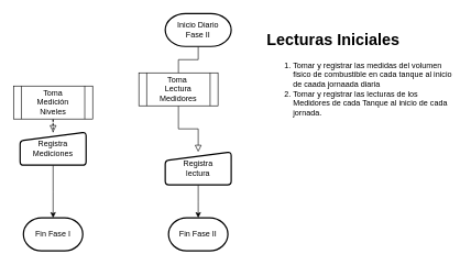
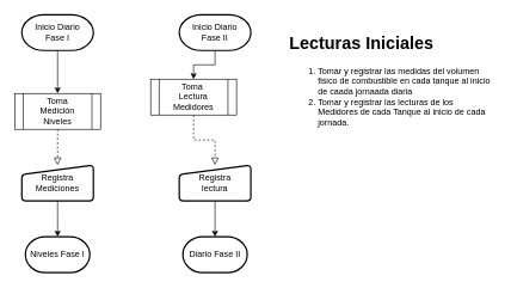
+ <mxCell id="8" value="&lt;div&gt;Inicio Diario&lt;/div&gt;&lt;div&gt;Fase I&lt;br&gt;&lt;/div&gt;" style="strokeWidth=2;html=1;shape=mxgraph.flowchart.terminator;whiteSpace=wrap;" vertex="1" parent="1"><mxGeometry x="30" y="20" width="100" height="50" as="geometry" /></mxCell>
- <mxCell id="14" style="edgeStyle=orthogonalEdgeStyle;rounded=0;orthogonalLoop=1;jettySize=auto;html=1;endArrow=none;" edge="1" source="15" target="10" parent="1"><mxGeometry relative="1" as="geometry" /></mxCell>
+ <mxCell id="14" style="edgeStyle=orthogonalEdgeStyle;rounded=0;orthogonalLoop=1;jettySize=auto;html=1;" edge="1" source="15" target="10" parent="1"><mxGeometry relative="1" as="geometry" /></mxCell>
+ <mxCell id="7" style="edgeStyle=orthogonalEdgeStyle;rounded=0;orthogonalLoop=1;jettySize=auto;html=1;" edge="1" parent="1" source="8" target="3"><mxGeometry relative="1" as="geometry" /></mxCell>
- <mxCell id="9" value="" style="rounded=0;html=1;jettySize=auto;orthogonalLoop=1;fontSize=11;endArrow=block;endFill=0;endSize=8;strokeWidth=1;shadow=0;labelBackgroundColor=none;edgeStyle=orthogonalEdgeStyle;exitX=0.5;exitY=1;exitDx=0;exitDy=0;" edge="1" source="10" target="12" parent="1"><mxGeometry y="20" relative="1" as="geometry"><mxPoint as="offset" /><mxPoint x="300" y="210" as="sourcePoint" /><mxPoint x="300" y="230" as="targetPoint" /></mxGeometry></mxCell>
+ <mxCell id="9" value="" style="rounded=0;html=1;jettySize=auto;orthogonalLoop=1;fontSize=11;endArrow=block;endFill=0;endSize=8;strokeWidth=1;shadow=0;labelBackgroundColor=none;edgeStyle=orthogonalEdgeStyle;exitX=0.5;exitY=1;exitDx=0;exitDy=0;dashed=1;" edge="1" source="10" target="12" parent="1"><mxGeometry y="20" relative="1" as="geometry"><mxPoint as="offset" /><mxPoint x="300" y="210" as="sourcePoint" /><mxPoint x="300" y="230" as="targetPoint" /></mxGeometry></mxCell>
- <mxCell id="5" value="&lt;div&gt;Registra&lt;/div&gt;&lt;div&gt;Mediciones&lt;br&gt;&lt;/div&gt;" style="html=1;strokeWidth=2;shape=manualInput;whiteSpace=wrap;rounded=1;size=13;arcSize=11;" vertex="1" parent="1"><mxGeometry x="30" y="200" width="100" height="50" as="geometry" /></mxCell>
+ <mxCell id="5" value="&lt;div&gt;Registra&lt;/div&gt;&lt;div&gt;Mediciones&lt;br&gt;&lt;/div&gt;" style="html=1;strokeWidth=2;shape=manualInput;whiteSpace=wrap;rounded=1;size=13;arcSize=11;" vertex="1" parent="1"><mxGeometry x="30" y="230" width="100" height="50" as="geometry" /></mxCell>
- <mxCell id="6" value="Fin Fase I" style="strokeWidth=2;html=1;shape=mxgraph.flowchart.terminator;whiteSpace=wrap;" vertex="1" parent="1"><mxGeometry x="35" y="330" width="90" height="50" as="geometry" /></mxCell>
+ <mxCell id="6" value="Niveles Fase I" style="strokeWidth=2;html=1;shape=mxgraph.flowchart.terminator;whiteSpace=wrap;" vertex="1" parent="1"><mxGeometry x="35" y="330" width="90" height="50" as="geometry" /></mxCell>
- <mxCell id="13" value="Fin Fase II" style="strokeWidth=2;html=1;shape=mxgraph.flowchart.terminator;whiteSpace=wrap;" vertex="1" parent="1"><mxGeometry x="255" y="330" width="90" height="50" as="geometry" /></mxCell>
+ <mxCell id="13" value="Diario Fase II" style="strokeWidth=2;html=1;shape=mxgraph.flowchart.terminator;whiteSpace=wrap;" vertex="1" parent="1"><mxGeometry x="255" y="330" width="90" height="50" as="geometry" /></mxCell>
